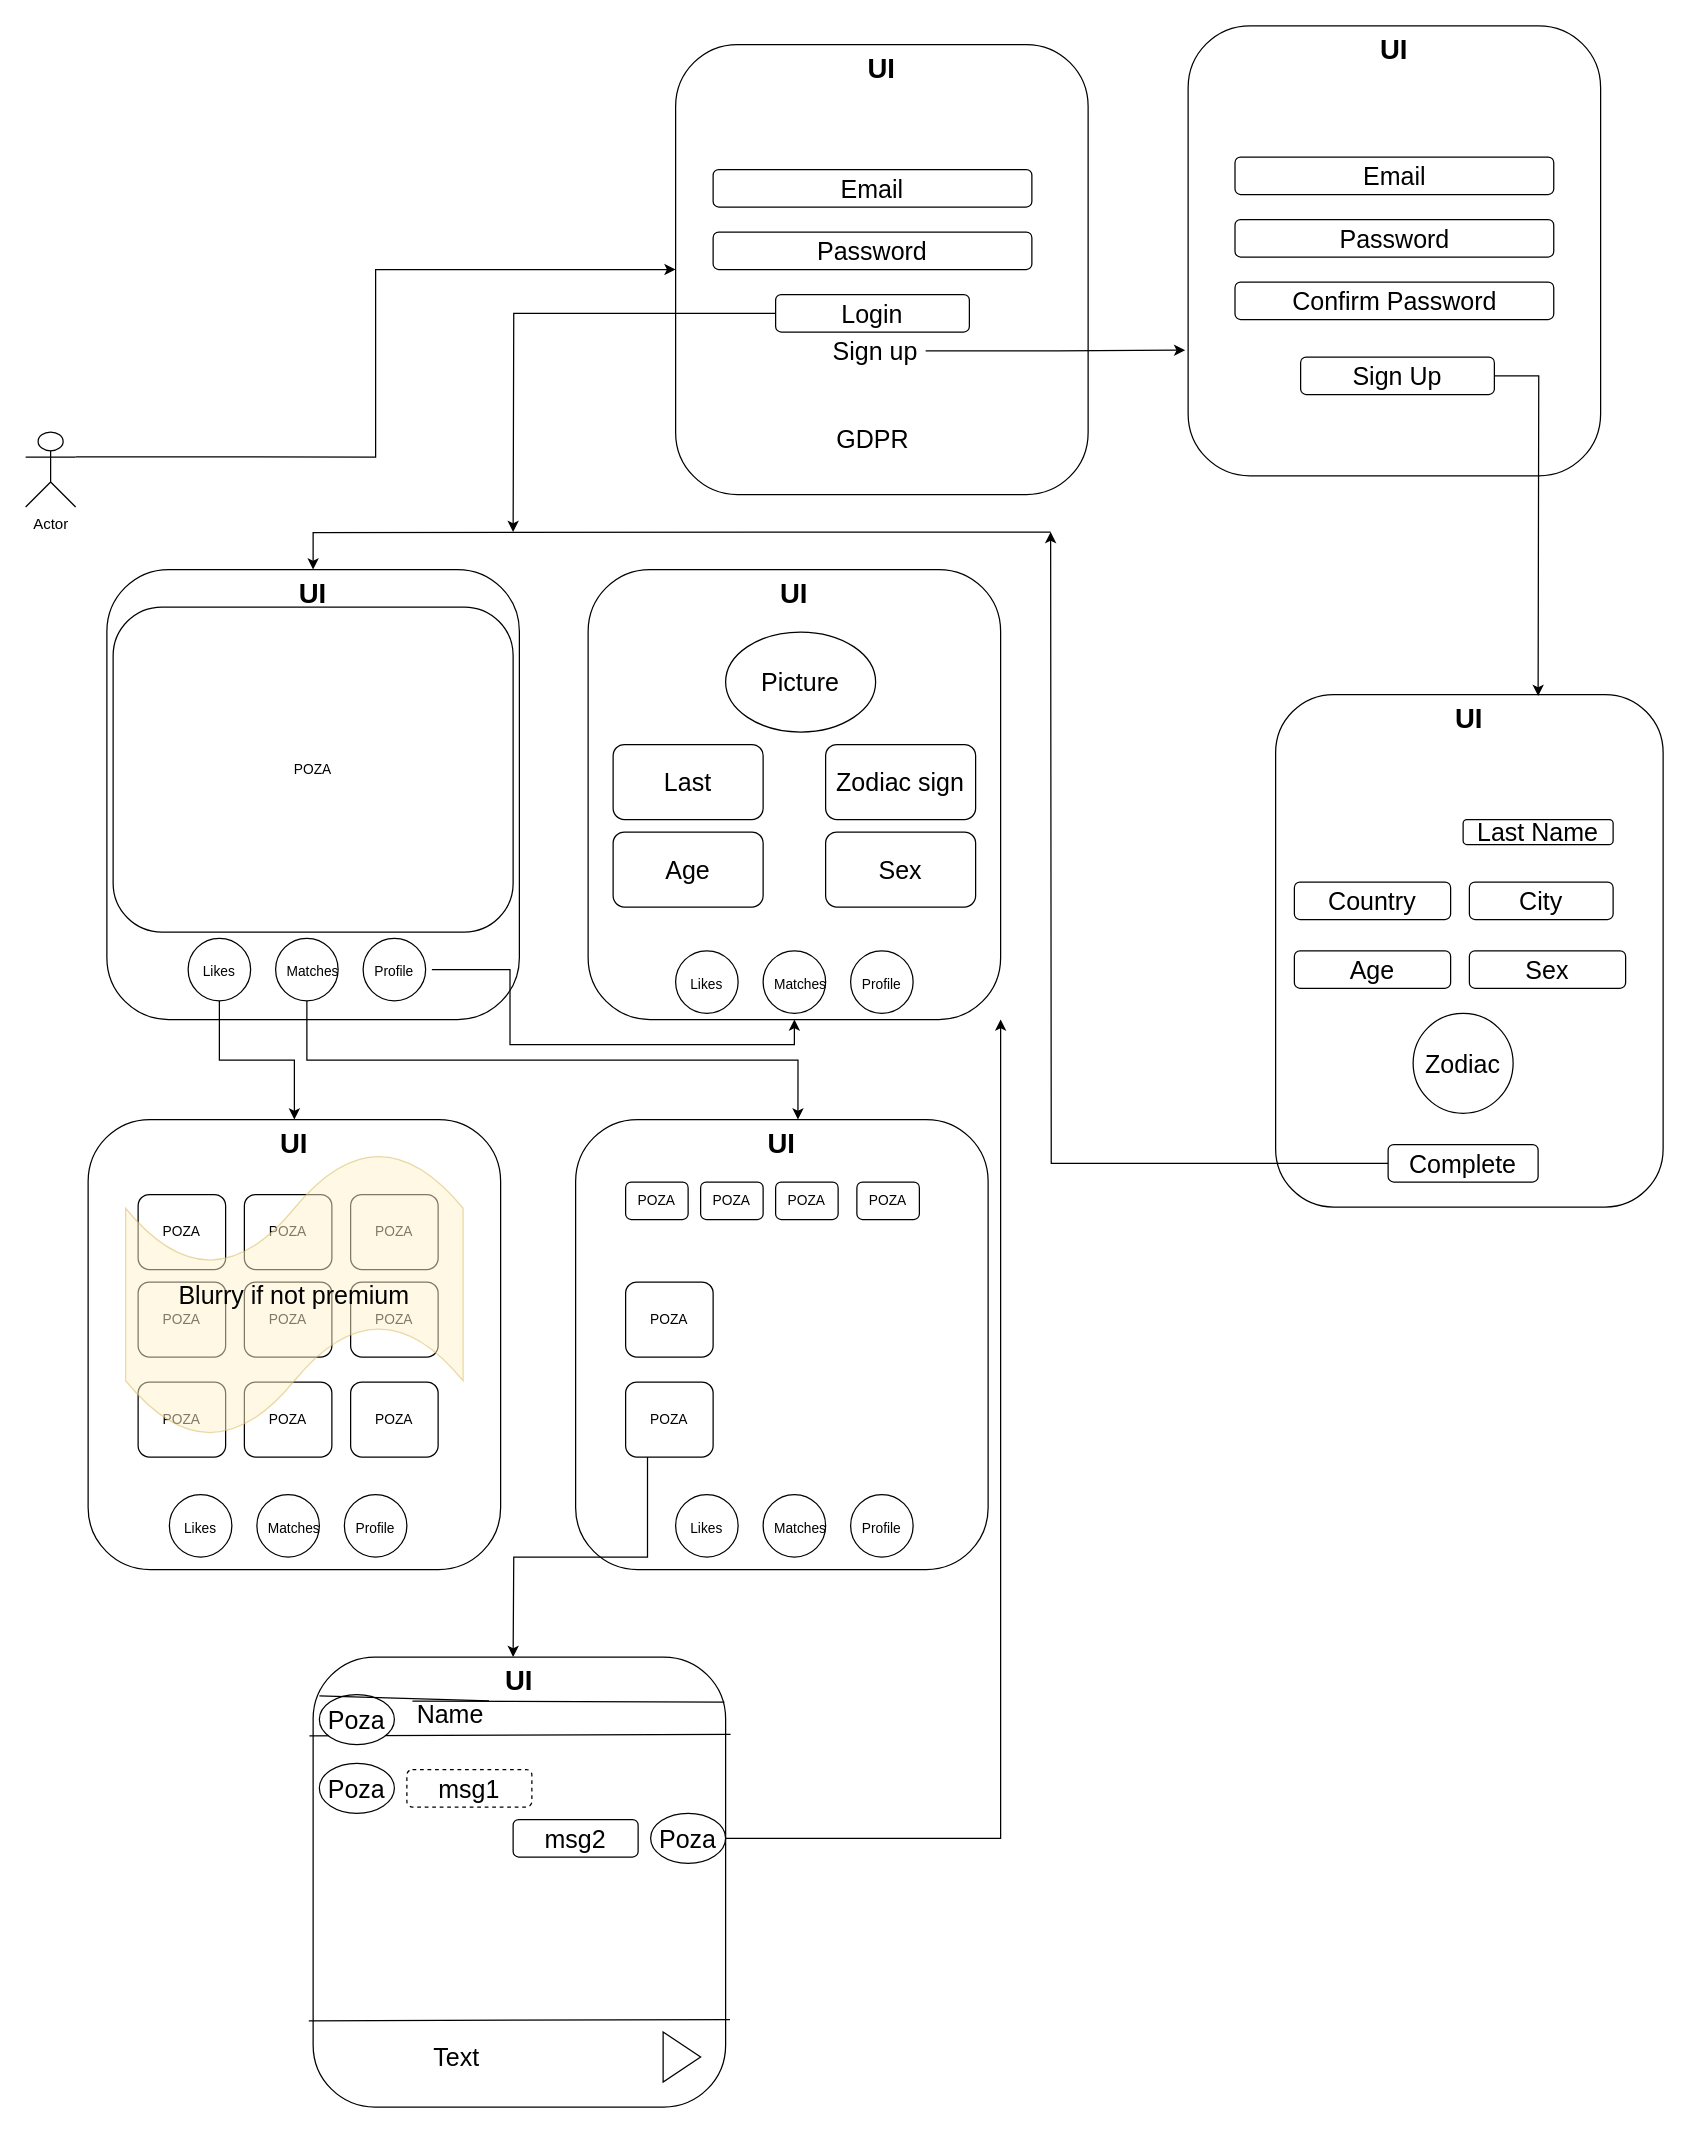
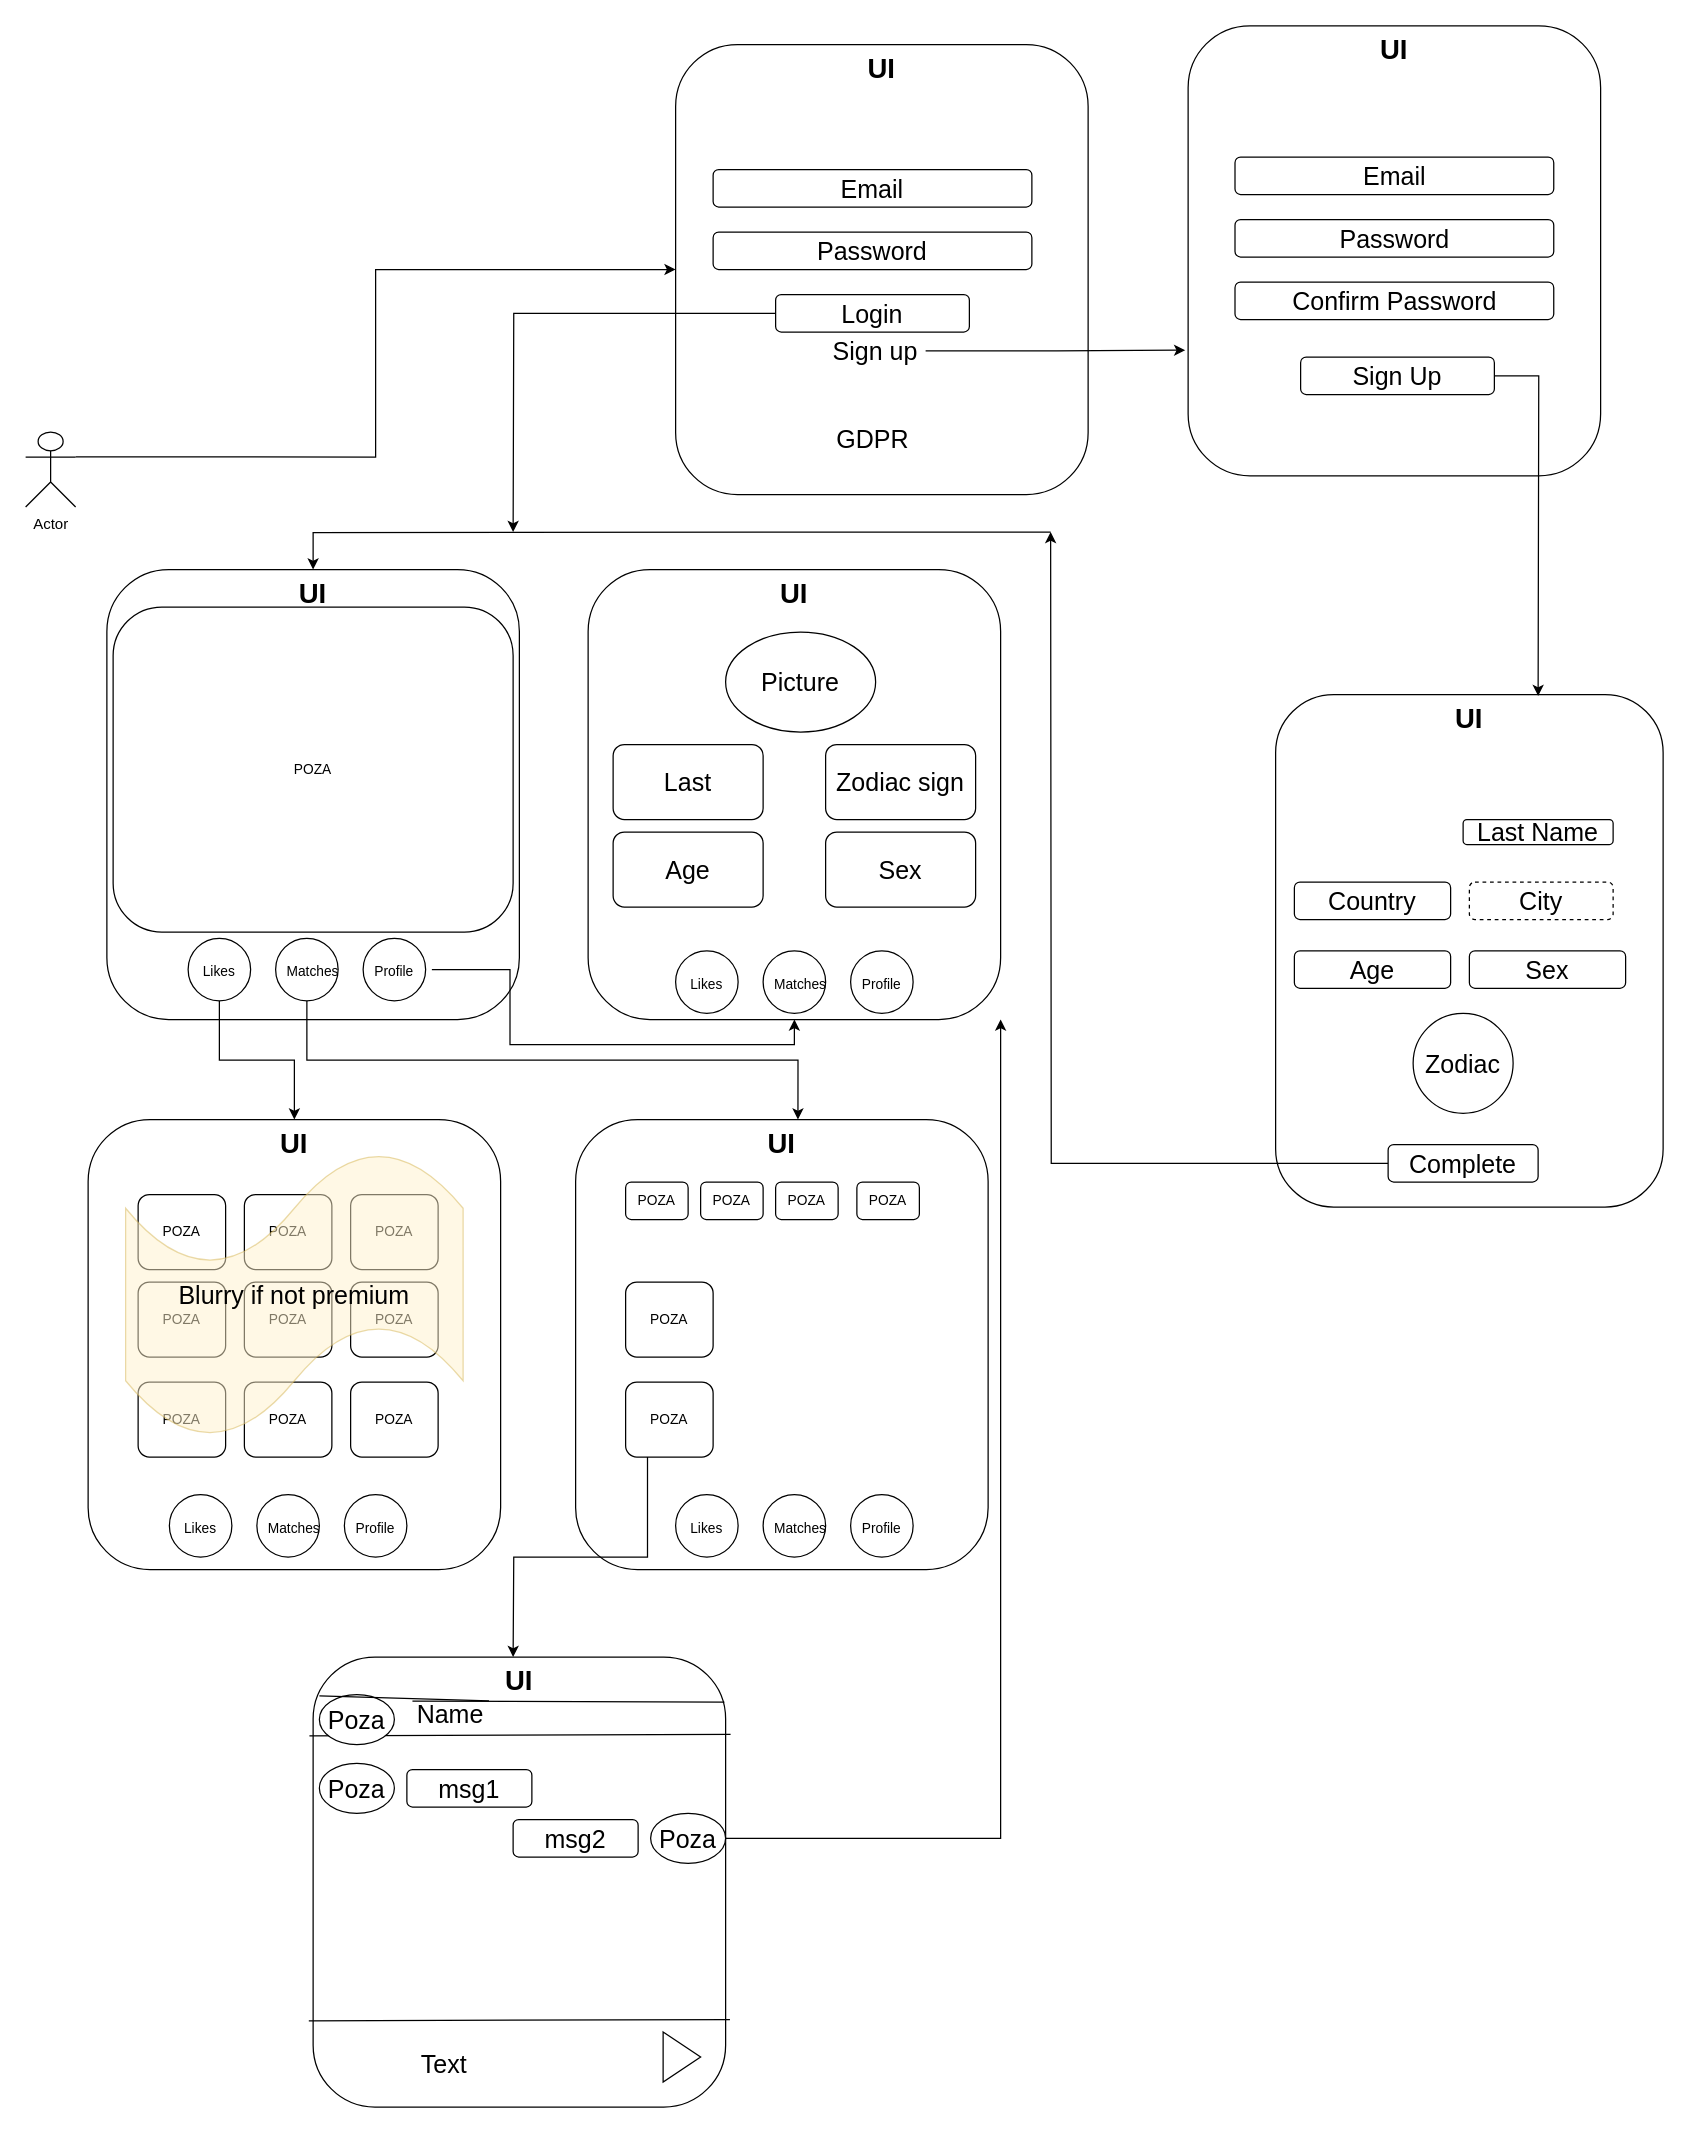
- <mxCell id="82" value="City" style="rounded=1;whiteSpace=wrap;html=1;fontSize=20;fillColor=default;verticalAlign=middle;" vertex="1" parent="1"><mxGeometry x="1175" y="705" width="115" height="30" as="geometry" /></mxCell>
+ <mxCell id="82" value="City" style="rounded=1;whiteSpace=wrap;html=1;fontSize=20;fillColor=default;verticalAlign=middle;dashed=1;" vertex="1" parent="1"><mxGeometry x="1175" y="705" width="115" height="30" as="geometry" /></mxCell>
- <mxCell id="65" value="msg1" style="rounded=1;whiteSpace=wrap;html=1;fontSize=20;fillColor=default;verticalAlign=middle;dashed=1;" vertex="1" parent="1"><mxGeometry x="325" y="1415" width="100" height="30" as="geometry" /></mxCell>
+ <mxCell id="65" value="msg1" style="rounded=1;whiteSpace=wrap;html=1;fontSize=20;fillColor=default;verticalAlign=middle;" vertex="1" parent="1"><mxGeometry x="325" y="1415" width="100" height="30" as="geometry" /></mxCell>
- <mxCell id="72" value="Text" style="text;html=1;strokeColor=none;fillColor=none;align=center;verticalAlign=middle;whiteSpace=wrap;rounded=0;fontSize=20;" vertex="1" parent="1"><mxGeometry x="335" y="1630" width="60" height="30" as="geometry" /></mxCell>
+ <mxCell id="72" value="Text" style="text;html=1;strokeColor=none;fillColor=none;align=center;verticalAlign=middle;whiteSpace=wrap;rounded=0;fontSize=20;" vertex="1" parent="1"><mxGeometry x="325" y="1635" width="60" height="30" as="geometry" /></mxCell>
